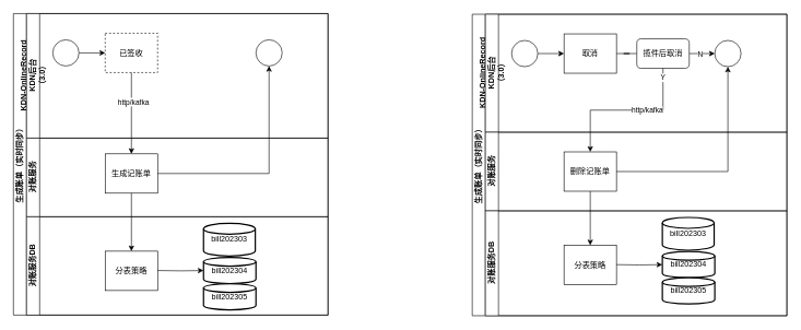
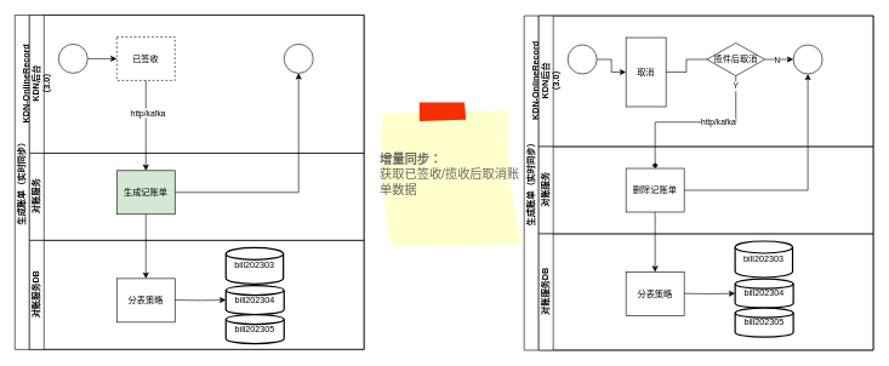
- <mxCell id="25" value="取消" style="rounded=0;whiteSpace=wrap;html=1;fontFamily=Helvetica;fontSize=12;fontColor=#000000;align=center;" parent="21" vertex="1"><mxGeometry x="120" y="30" width="80" height="60" as="geometry" /></mxCell>
+ <mxCell id="25" value="取消" style="rounded=0;whiteSpace=wrap;html=1;fontFamily=Helvetica;fontSize=12;fontColor=#000000;align=center;" parent="21" vertex="1"><mxGeometry x="120" y="30" width="55" height="95" as="geometry" /></mxCell>
- <mxCell id="29" value="揽件后取消" style="whiteSpace=wrap;html=1;fontColor=#000000;rounded=1;" parent="21" vertex="1"><mxGeometry x="231" y="37.5" width="80" height="45" as="geometry" /></mxCell>
+ <mxCell id="29" value="揽件后取消" style="rhombus;whiteSpace=wrap;html=1;fontColor=#000000;rounded=0;" parent="21" vertex="1"><mxGeometry x="231" y="37.5" width="80" height="45" as="geometry" /></mxCell>
- <mxCell id="40" style="edgeStyle=orthogonalEdgeStyle;rounded=0;orthogonalLoop=1;jettySize=auto;html=1;exitX=0.5;exitY=1;exitDx=0;exitDy=0;entryX=0.5;entryY=0;entryDx=0;entryDy=0;" parent="20" source="29" target="31" edge="1"><mxGeometry relative="1" as="geometry" /></mxCell>
+ <mxCell id="40" style="edgeStyle=orthogonalEdgeStyle;rounded=0;orthogonalLoop=1;jettySize=auto;html=1;exitX=0.5;exitY=1;exitDx=0;exitDy=0;entryX=0.5;entryY=0;entryDx=0;entryDy=0;endArrow=diamond;" parent="20" source="29" target="31" edge="1"><mxGeometry relative="1" as="geometry" /></mxCell>
+ <mxCell id="43" value="&lt;div style=&quot;&quot;&gt;&lt;span style=&quot;background-color: initial;&quot;&gt;&lt;b&gt;增量同步：&lt;/b&gt;&lt;/span&gt;&lt;/div&gt;获取已签收/揽收后取消账单数据" style="strokeWidth=1;shadow=0;dashed=0;align=left;html=1;shape=mxgraph.mockup.text.stickyNote2;fontColor=#666666;mainText=;fontSize=17;whiteSpace=wrap;fillColor=#ffffcc;strokeColor=#F62E00;" parent="1" vertex="1"><mxGeometry x="520" y="140" width="200" height="200" as="geometry" /></mxCell>
- <mxCell id="9" value="生成记账单" style="rounded=0;whiteSpace=wrap;html=1;fontFamily=Helvetica;fontSize=12;fontColor=#000000;align=center;" parent="8" vertex="1"><mxGeometry x="120" y="24" width="80" height="60" as="geometry" /></mxCell>
+ <mxCell id="9" value="生成记账单" style="rounded=0;whiteSpace=wrap;html=1;fontFamily=Helvetica;fontSize=12;fontColor=#000000;align=center;fillColor=#d5e8d4;" parent="8" vertex="1"><mxGeometry x="120" y="24" width="80" height="60" as="geometry" /></mxCell>
